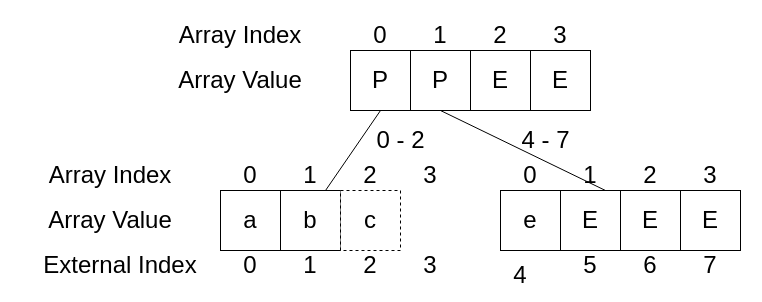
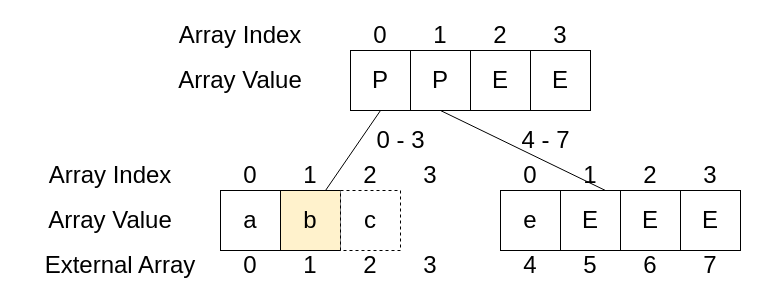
- <mxCell id="40" value="0 - 2" style="text;html=1;align=center;verticalAlign=middle;resizable=0;points=[];autosize=1;strokeColor=none;fillColor=none;fontSize=24;" vertex="1" parent="1"><mxGeometry x="370" y="125" width="60" height="30" as="geometry" /></mxCell>
+ <mxCell id="40" value="0 - 3" style="text;html=1;align=center;verticalAlign=middle;resizable=0;points=[];autosize=1;strokeColor=none;fillColor=none;fontSize=24;" vertex="1" parent="1"><mxGeometry x="370" y="125" width="60" height="30" as="geometry" /></mxCell>
- <mxCell id="3" value="b" style="rounded=0;whiteSpace=wrap;html=1;fontSize=24;" vertex="1" parent="1"><mxGeometry x="280" y="190" width="60" height="60" as="geometry" /></mxCell>
+ <mxCell id="3" value="b" style="rounded=0;whiteSpace=wrap;html=1;fontSize=24;fillColor=#fff2cc;" vertex="1" parent="1"><mxGeometry x="280" y="190" width="60" height="60" as="geometry" /></mxCell>
- <mxCell id="11" value="External Index" style="text;html=1;strokeColor=none;fillColor=none;align=center;verticalAlign=middle;whiteSpace=wrap;rounded=0;fontSize=24;" vertex="1" parent="1"><mxGeometry x="30" y="250" width="180" height="30" as="geometry" /></mxCell>
+ <mxCell id="11" value="External Array" style="text;html=1;strokeColor=none;fillColor=none;align=center;verticalAlign=middle;whiteSpace=wrap;rounded=0;fontSize=24;" vertex="1" parent="1"><mxGeometry x="30" y="250" width="180" height="30" as="geometry" /></mxCell>
- <mxCell id="34" value="4" style="text;html=1;strokeColor=none;fillColor=none;align=center;verticalAlign=middle;whiteSpace=wrap;rounded=0;fontSize=24;" vertex="1" parent="1"><mxGeometry x="490" y="260" width="60" height="30" as="geometry" /></mxCell>
+ <mxCell id="34" value="4" style="text;html=1;strokeColor=none;fillColor=none;align=center;verticalAlign=middle;whiteSpace=wrap;rounded=0;fontSize=24;" vertex="1" parent="1"><mxGeometry x="500" y="250" width="60" height="30" as="geometry" /></mxCell>
